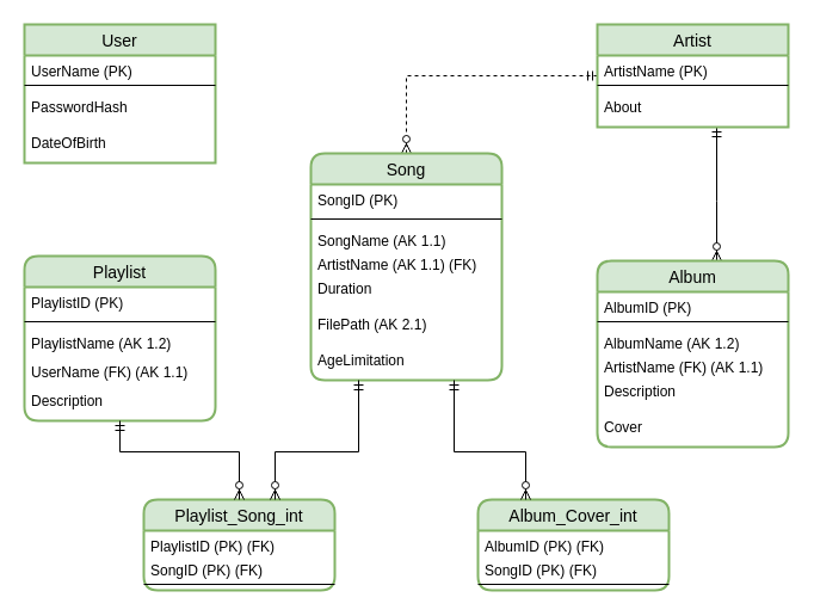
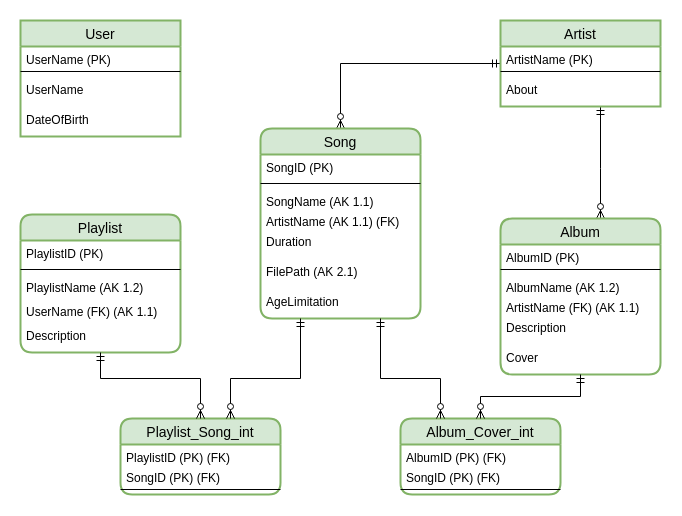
- <mxCell id="2" value="" style="edgeStyle=orthogonalEdgeStyle;fontSize=12;html=1;endArrow=ERzeroToMany;startArrow=ERmandOne;rounded=0;dashed=1;" parent="1" source="23" target="15" edge="1"><mxGeometry width="100" height="100" relative="1" as="geometry"><mxPoint x="540" y="136" as="sourcePoint" /><mxPoint x="450" y="148" as="targetPoint" /></mxGeometry></mxCell>
+ <mxCell id="2" value="" style="edgeStyle=orthogonalEdgeStyle;fontSize=12;html=1;endArrow=ERzeroToMany;startArrow=ERmandOne;rounded=0;" parent="1" source="23" target="15" edge="1"><mxGeometry width="100" height="100" relative="1" as="geometry"><mxPoint x="540" y="136" as="sourcePoint" /><mxPoint x="450" y="148" as="targetPoint" /></mxGeometry></mxCell>
- <mxCell id="13" value="PasswordHash" style="text;strokeColor=none;fillColor=none;spacingLeft=4;spacingRight=4;overflow=hidden;rotatable=0;points=[[0,0.5],[1,0.5]];portConstraint=eastwest;fontSize=12;rounded=0;shadow=0;glass=0;sketch=0;" parent="10" vertex="1"><mxGeometry y="56" width="160" height="30" as="geometry" /></mxCell>
+ <mxCell id="13" value="UserName" style="text;strokeColor=none;fillColor=none;spacingLeft=4;spacingRight=4;overflow=hidden;rotatable=0;points=[[0,0.5],[1,0.5]];portConstraint=eastwest;fontSize=12;rounded=0;shadow=0;glass=0;sketch=0;" parent="10" vertex="1"><mxGeometry y="56" width="160" height="30" as="geometry" /></mxCell>
+ <mxCell id="43" value="" style="edgeStyle=orthogonalEdgeStyle;fontSize=12;html=1;endArrow=ERzeroToMany;startArrow=ERmandOne;rounded=0;" parent="1" source="27" target="38" edge="1"><mxGeometry width="100" height="100" relative="1" as="geometry"><mxPoint x="650" y="538" as="sourcePoint" /><mxPoint x="750" y="438" as="targetPoint" /></mxGeometry></mxCell>
